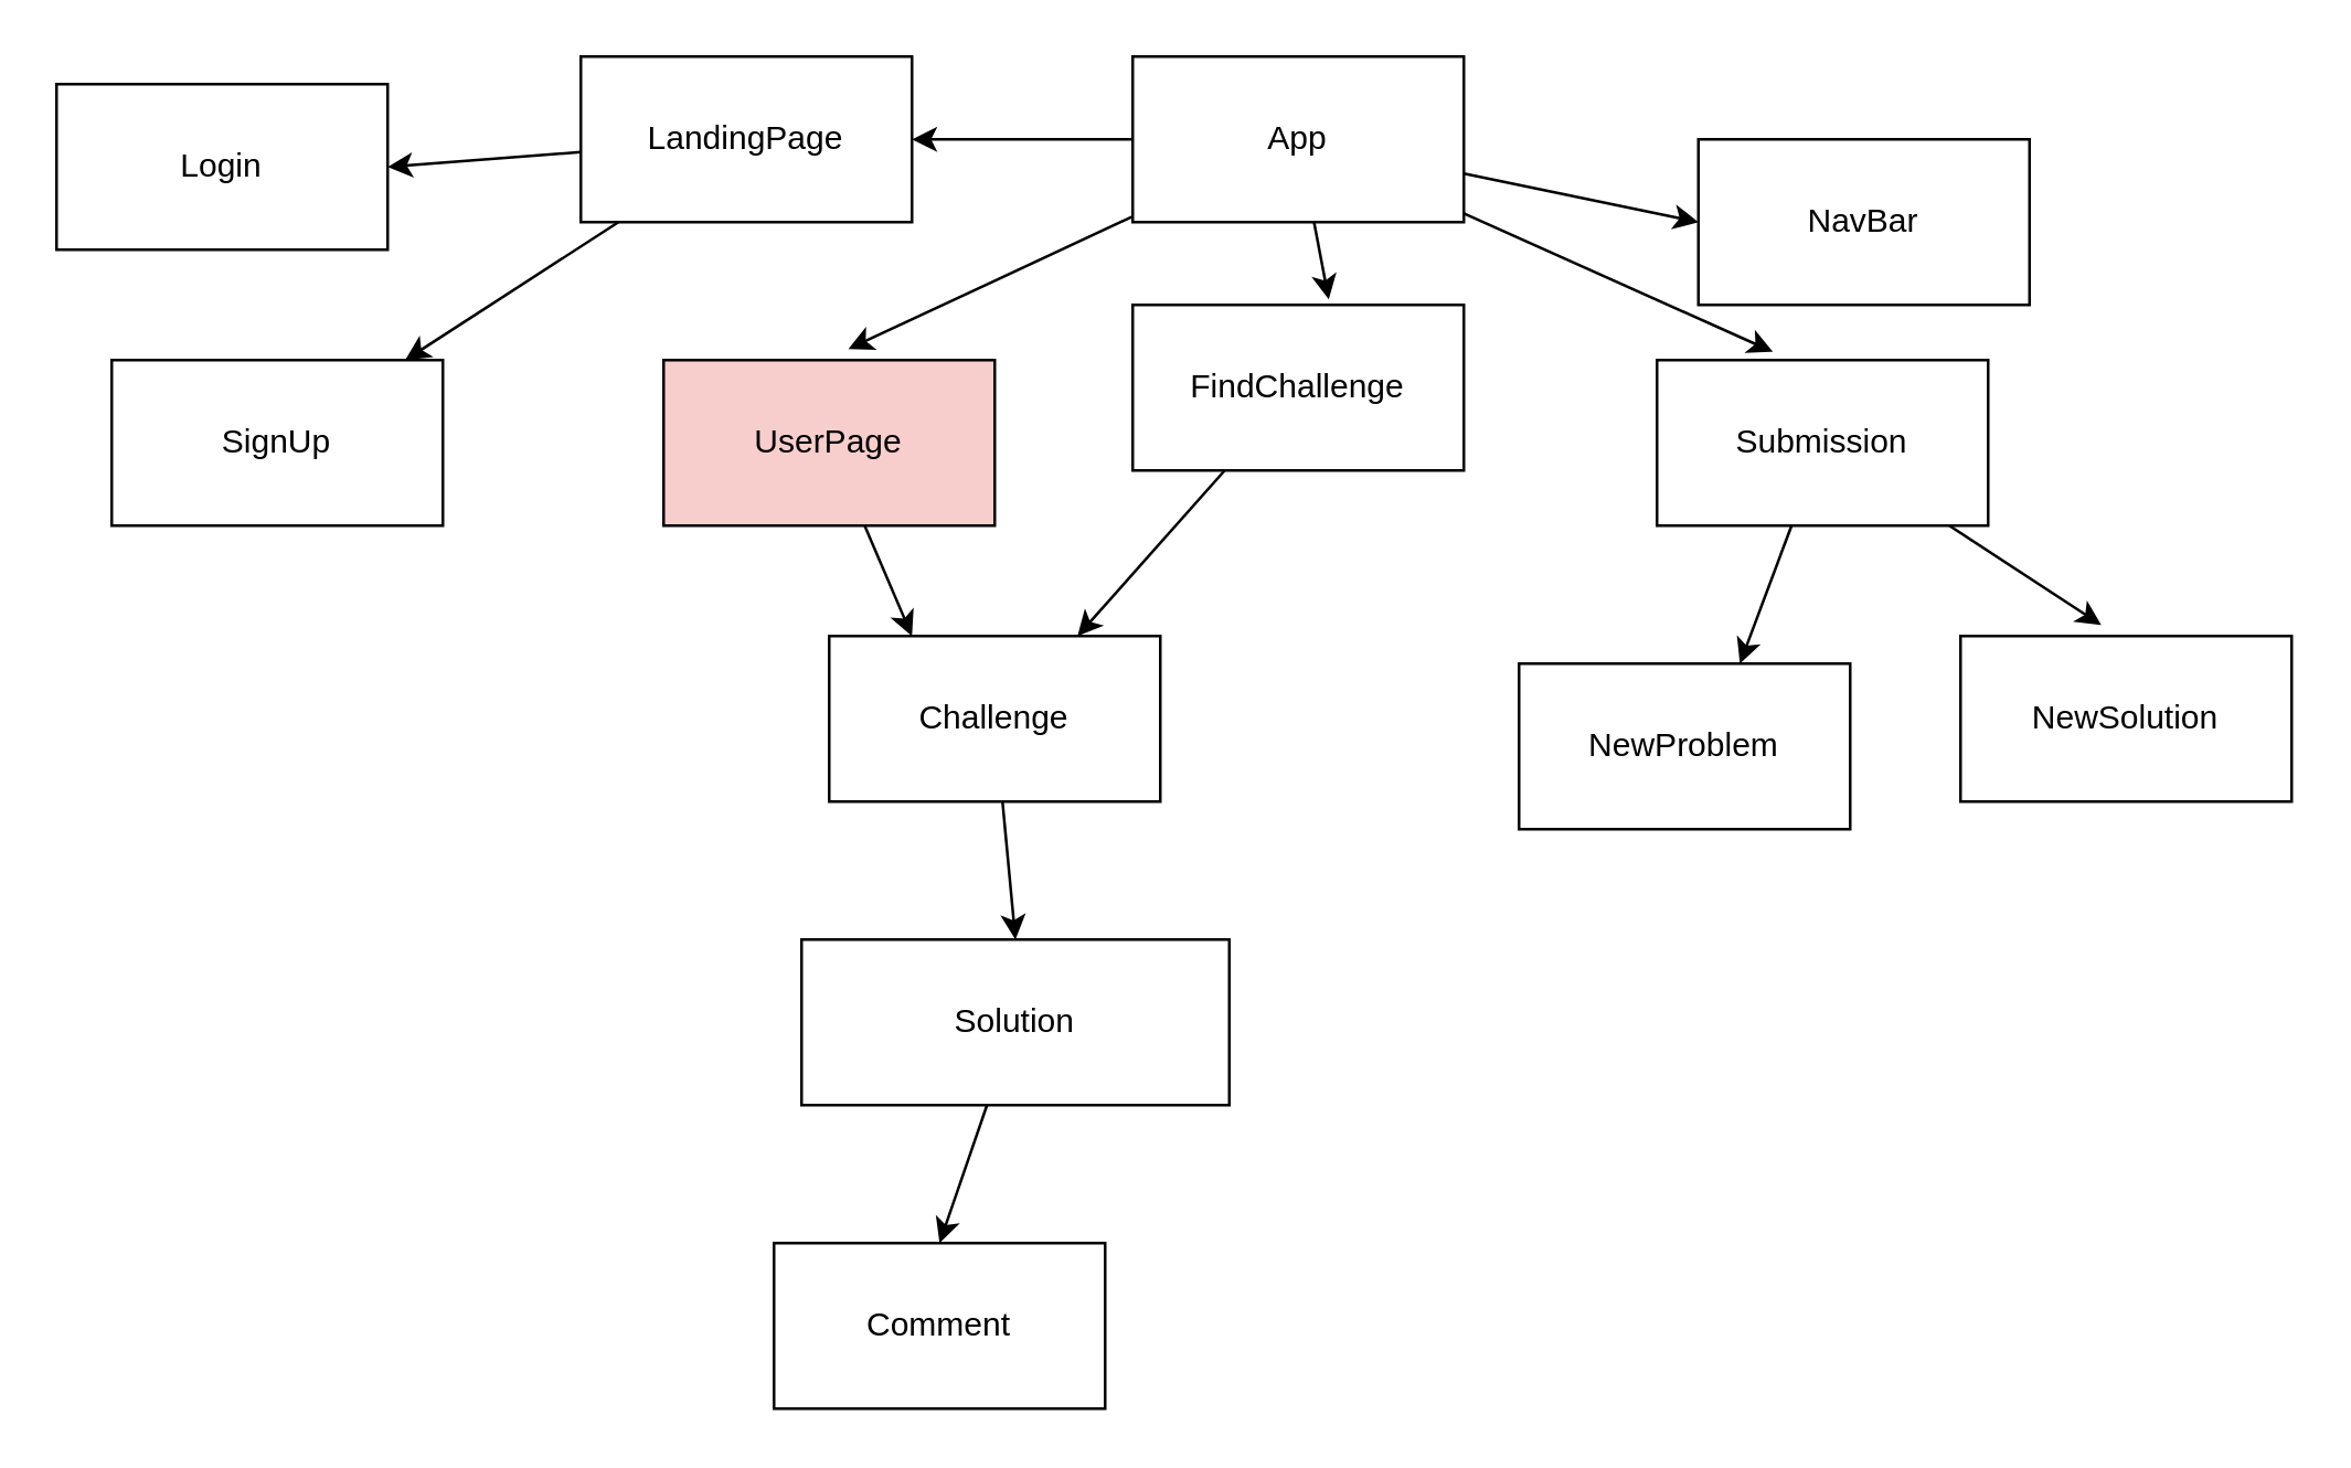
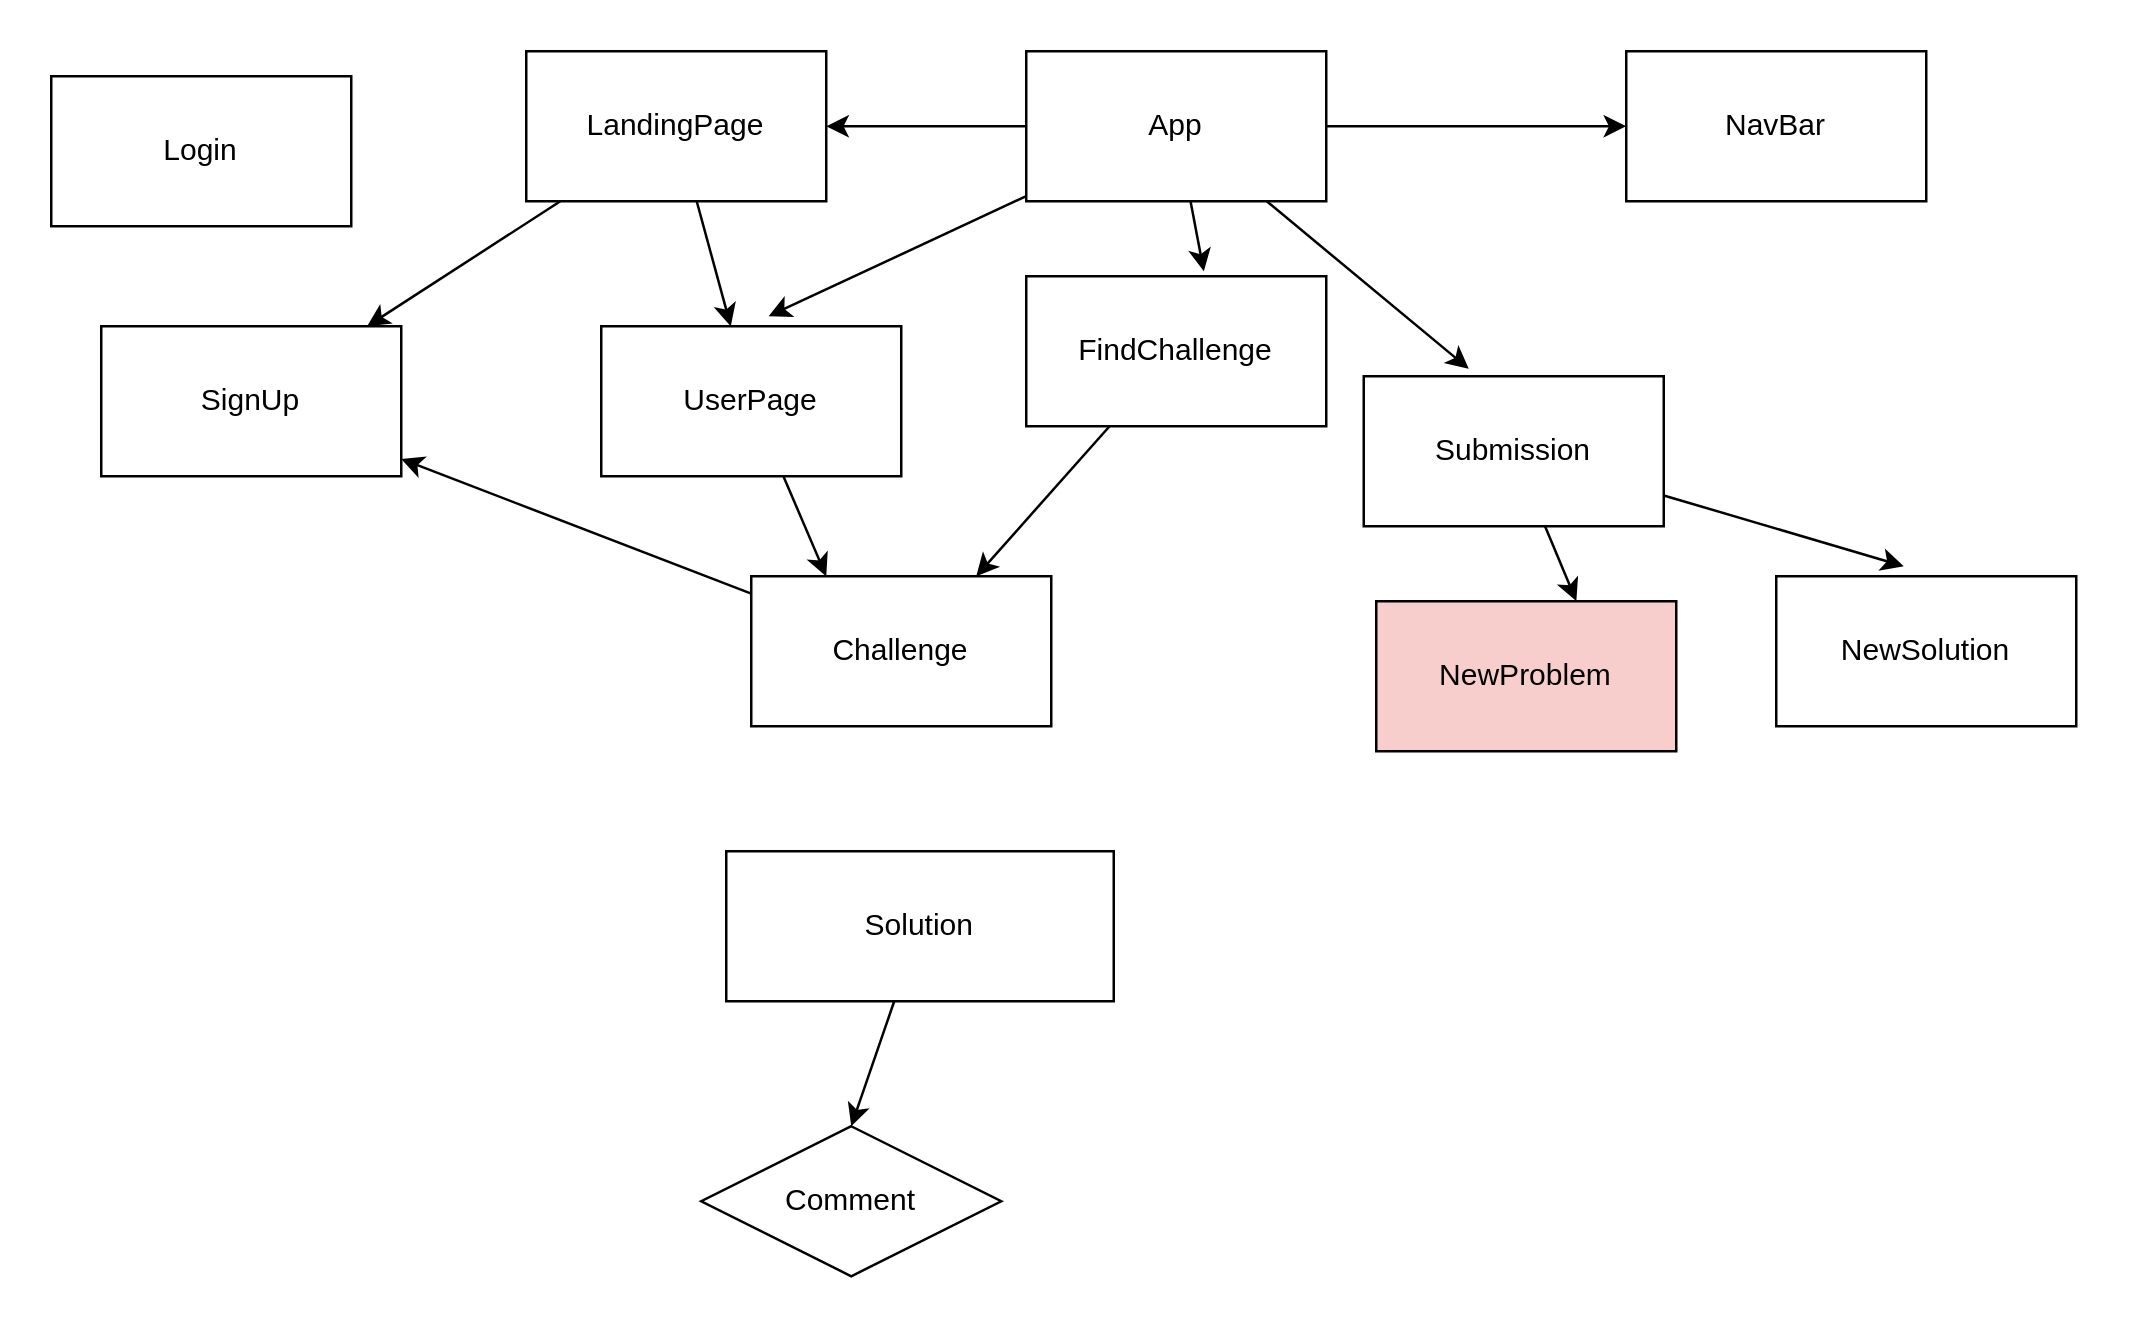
- <mxCell id="9" style="edgeStyle=none;html=1;entryX=1;entryY=0.5;entryDx=0;entryDy=0;" parent="1" source="10" target="11" edge="1"><mxGeometry relative="1" as="geometry" /></mxCell>
+ <mxCell id="9" style="edgeStyle=none;html=1;" parent="1" source="10" target="15" edge="1"><mxGeometry relative="1" as="geometry" /></mxCell>
- <mxCell id="13" value="NavBar" style="whiteSpace=wrap;html=1;" parent="1" vertex="1"><mxGeometry x="615" y="50" width="120" height="60" as="geometry" /></mxCell>
+ <mxCell id="13" value="NavBar" style="whiteSpace=wrap;html=1;" parent="1" vertex="1"><mxGeometry x="650" y="20" width="120" height="60" as="geometry" /></mxCell>
- <mxCell id="15" value="UserPage" style="whiteSpace=wrap;html=1;fillColor=#f8cecc;" parent="1" vertex="1"><mxGeometry x="240" y="130" width="120" height="60" as="geometry" /></mxCell>
+ <mxCell id="15" value="UserPage" style="whiteSpace=wrap;html=1;" parent="1" vertex="1"><mxGeometry x="240" y="130" width="120" height="60" as="geometry" /></mxCell>
- <mxCell id="20" value="Submission" style="whiteSpace=wrap;html=1;" parent="1" vertex="1"><mxGeometry x="600" y="130" width="120" height="60" as="geometry" /></mxCell>
+ <mxCell id="20" value="Submission" style="whiteSpace=wrap;html=1;" parent="1" vertex="1"><mxGeometry x="545" y="150" width="120" height="60" as="geometry" /></mxCell>
- <mxCell id="21" value="NewProblem" style="whiteSpace=wrap;html=1;" parent="1" vertex="1"><mxGeometry x="550" y="240" width="120" height="60" as="geometry" /></mxCell>
+ <mxCell id="21" value="NewProblem" style="whiteSpace=wrap;html=1;fillColor=#f8cecc;" parent="1" vertex="1"><mxGeometry x="550" y="240" width="120" height="60" as="geometry" /></mxCell>
- <mxCell id="23" style="edgeStyle=none;html=1;entryX=0.5;entryY=0;entryDx=0;entryDy=0;" edge="1" parent="1" source="24" target="26"><mxGeometry relative="1" as="geometry" /></mxCell>
+ <mxCell id="23" style="edgeStyle=none;html=1;" edge="1" parent="1" source="24" target="12"><mxGeometry relative="1" as="geometry" /></mxCell>
- <mxCell id="27" value="Comment" style="whiteSpace=wrap;html=1;" parent="1" vertex="1"><mxGeometry x="280" y="450" width="120" height="60" as="geometry" /></mxCell>
+ <mxCell id="27" value="Comment" style="rhombus;whiteSpace=wrap;html=1;" parent="1" vertex="1"><mxGeometry x="280" y="450" width="120" height="60" as="geometry" /></mxCell>
